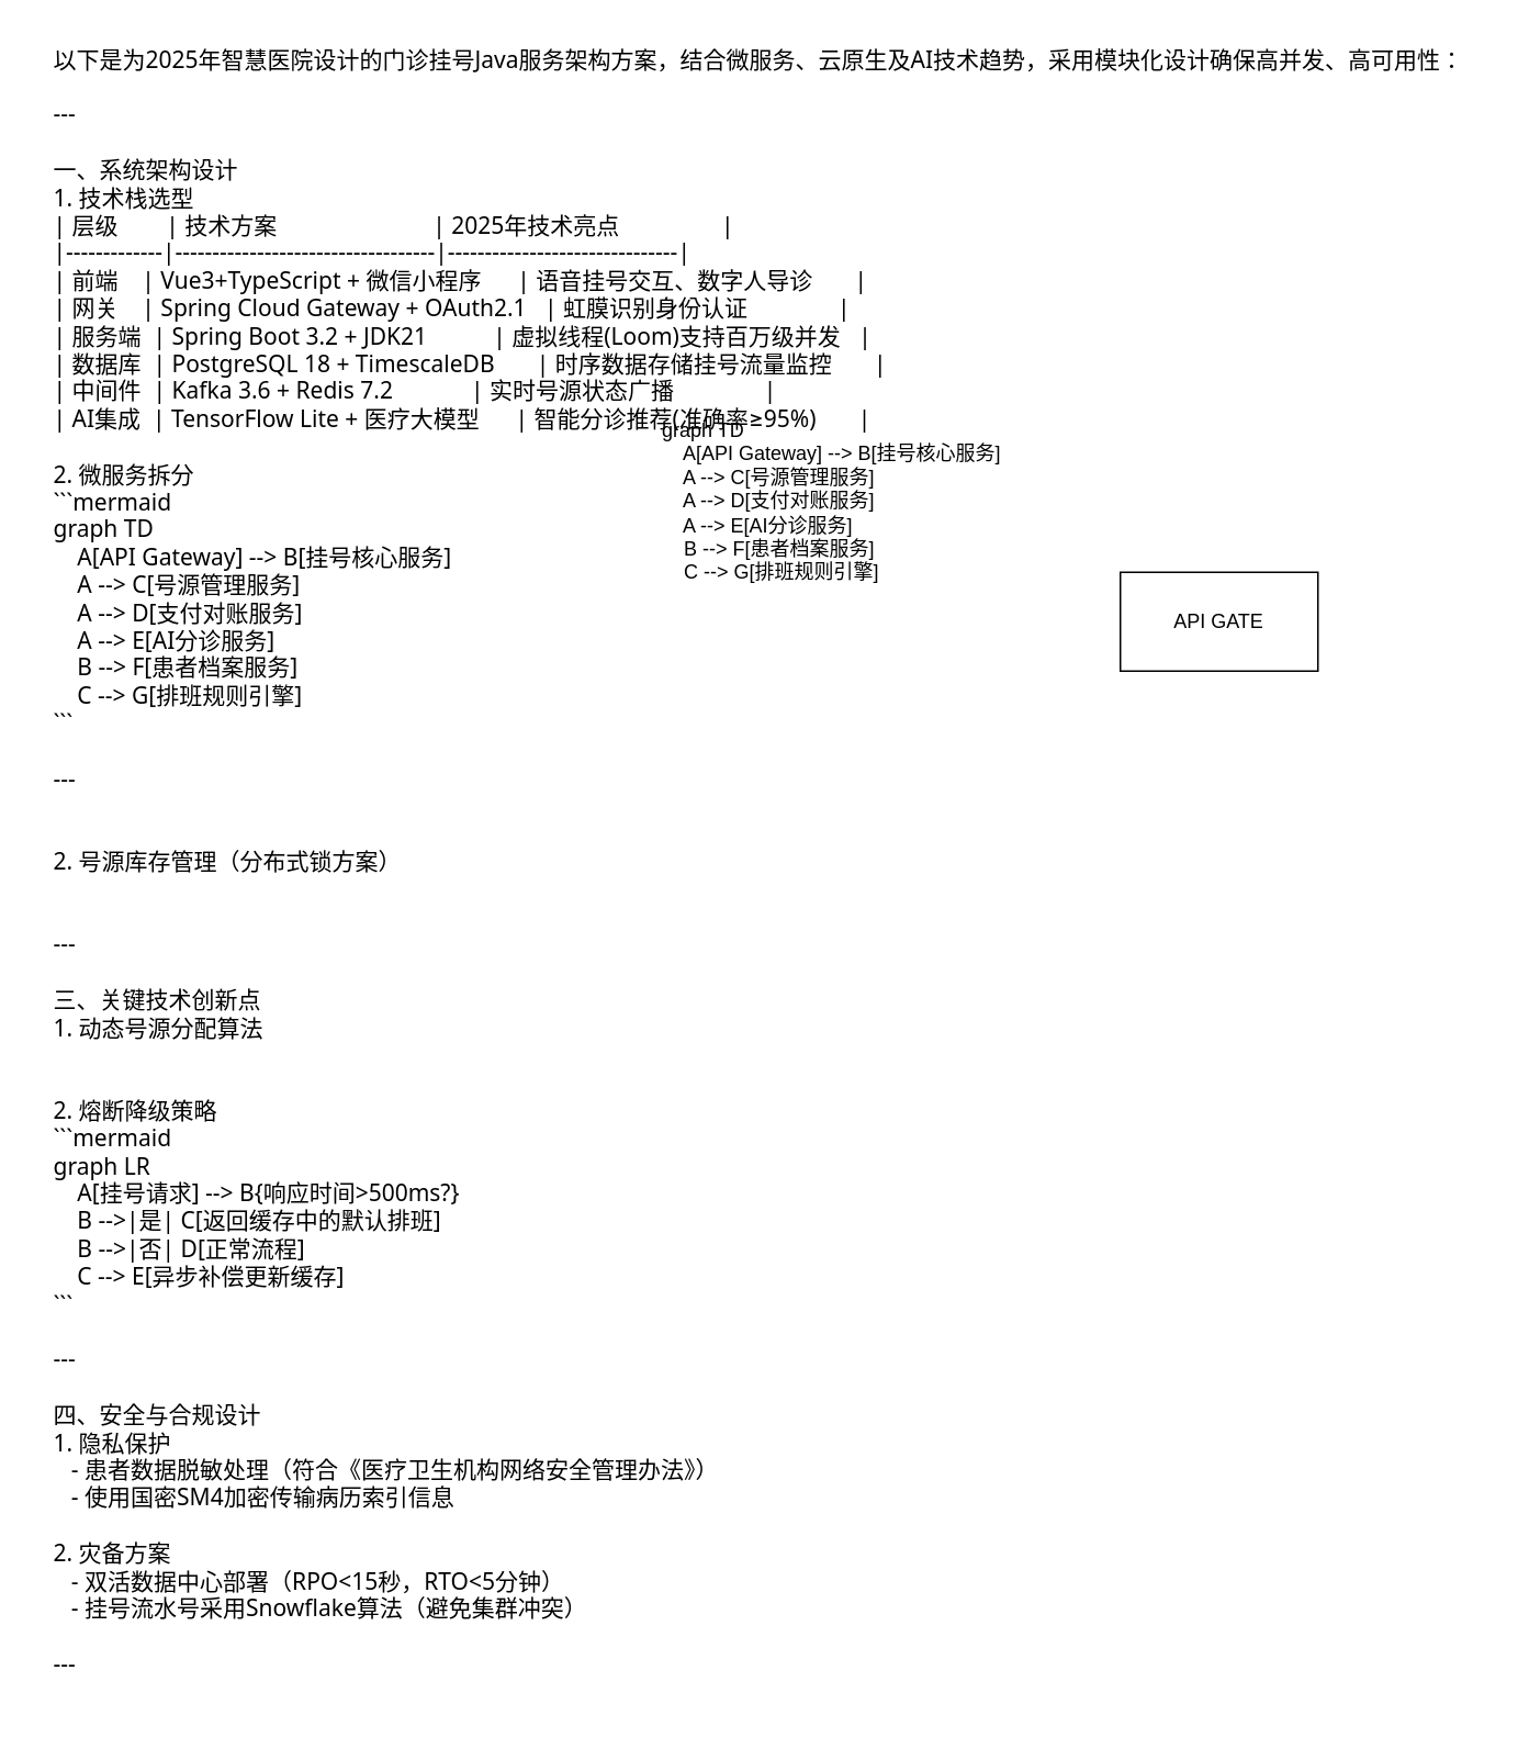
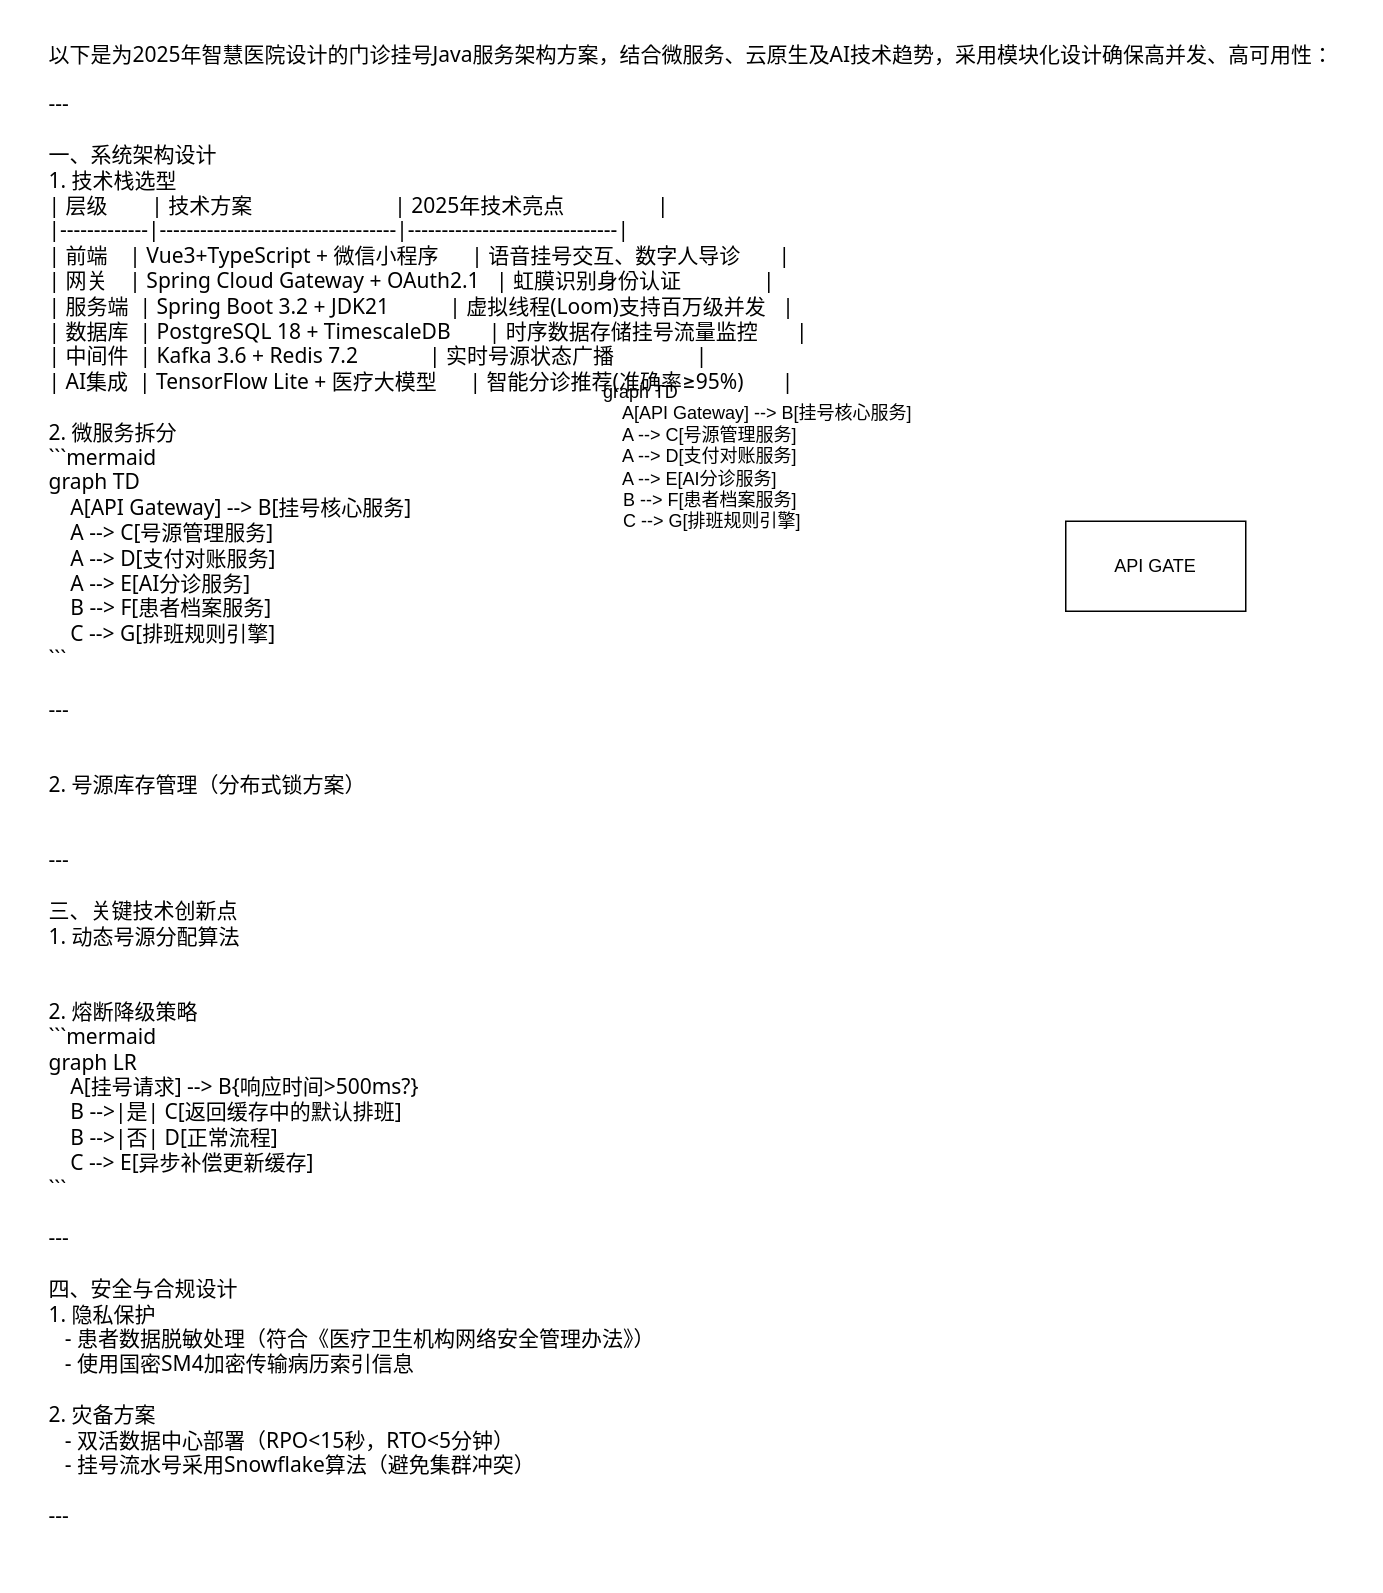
- <mxCell id="2" value="API GATE" style="rounded=0;whiteSpace=wrap;html=1;" vertex="1" parent="1"><mxGeometry x="680" y="347" width="120" height="60" as="geometry" /></mxCell>
+ <mxCell id="2" value="API GATE" style="rounded=0;whiteSpace=wrap;html=1;" vertex="1" parent="1"><mxGeometry x="710" y="347" width="120" height="60" as="geometry" /></mxCell>
